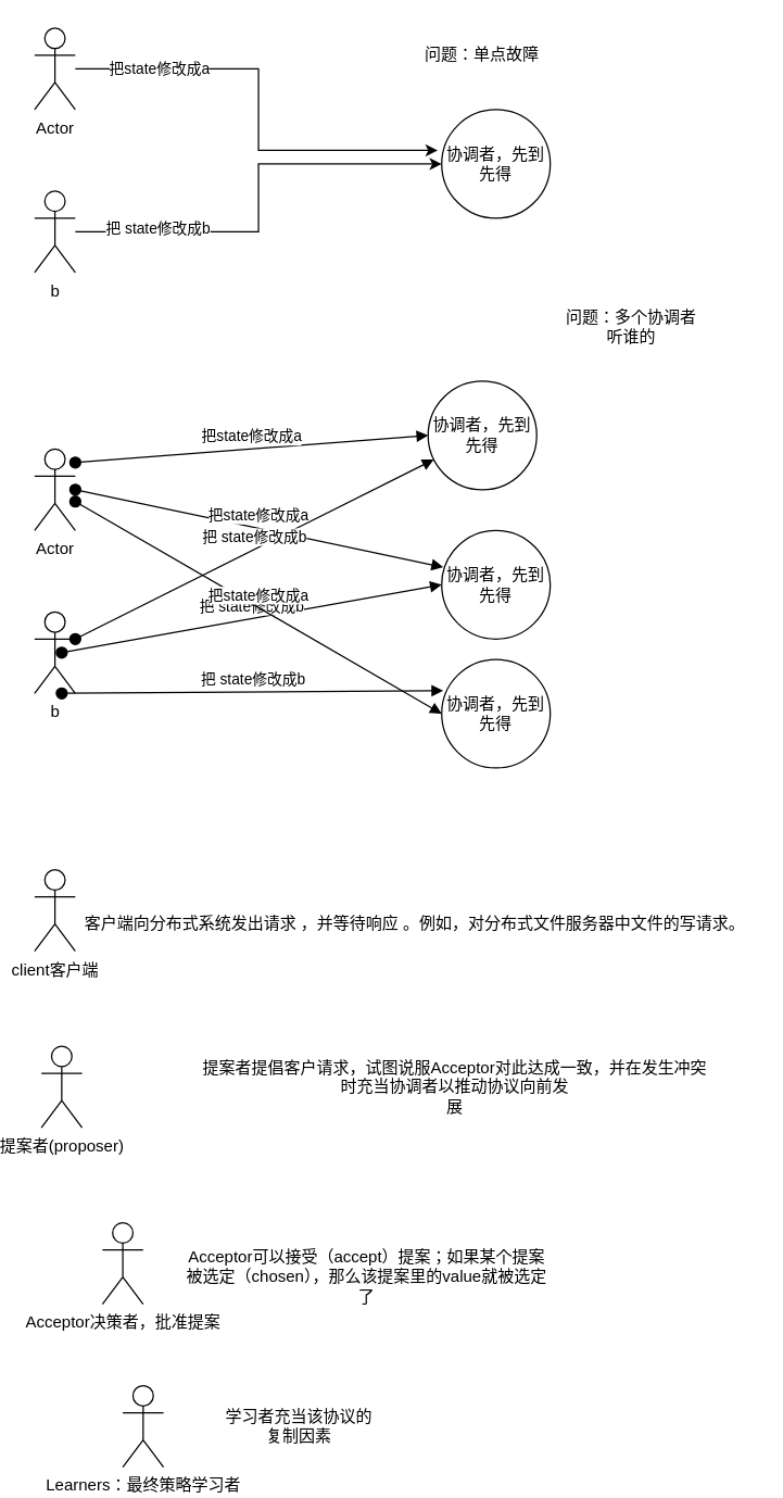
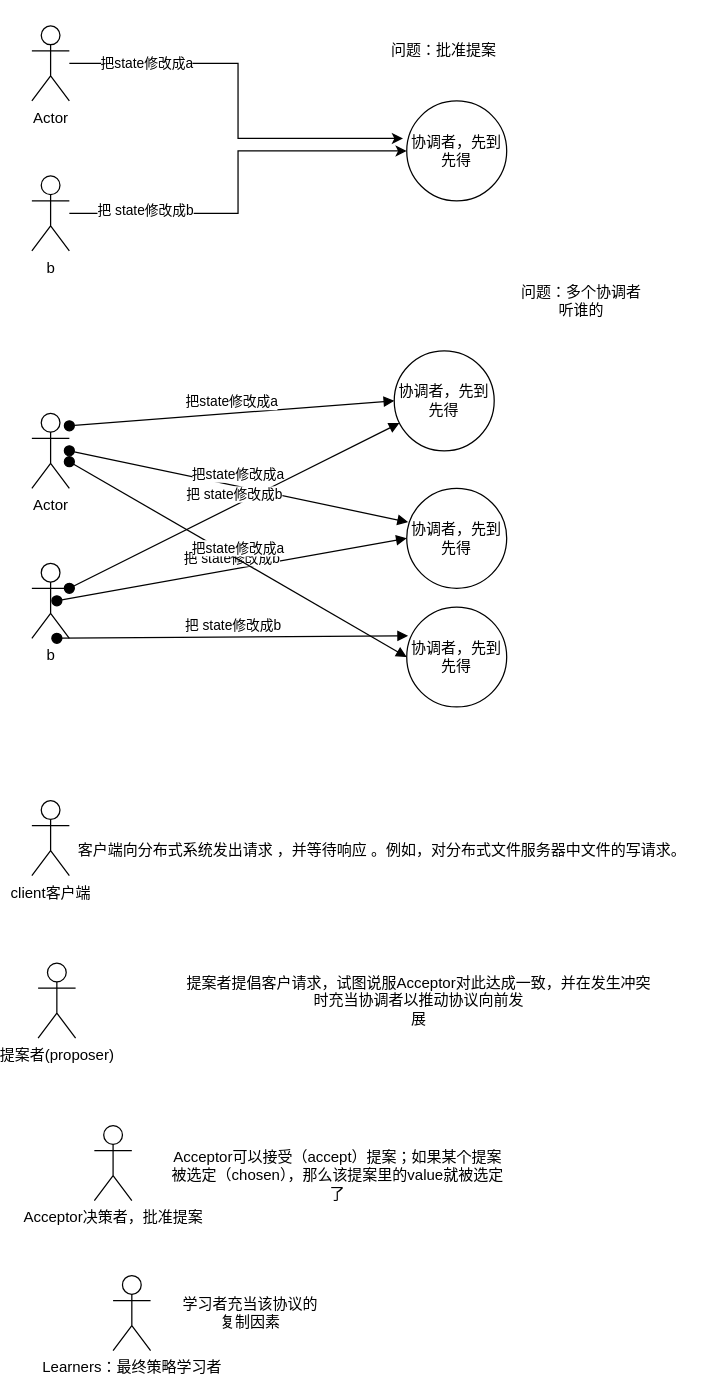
- <mxCell id="12" value="问题：单点故障" style="text;html=1;strokeColor=none;fillColor=none;align=center;verticalAlign=middle;whiteSpace=wrap;rounded=0;" vertex="1" parent="1"><mxGeometry x="300" y="30" width="100" height="20" as="geometry" /></mxCell>
+ <mxCell id="12" value="问题：批准提案" style="text;html=1;strokeColor=none;fillColor=none;align=center;verticalAlign=middle;whiteSpace=wrap;rounded=0;" vertex="1" parent="1"><mxGeometry x="300" y="30" width="100" height="20" as="geometry" /></mxCell>
- <mxCell id="29" value="学习者充当该协议的复制因素" style="text;html=1;strokeColor=none;fillColor=none;align=center;verticalAlign=middle;whiteSpace=wrap;rounded=0;" vertex="1" parent="1"><mxGeometry x="160" y="1040" width="110" height="20" as="geometry" /></mxCell>
+ <mxCell id="29" value="学习者充当该协议的复制因素" style="text;html=1;strokeColor=none;fillColor=none;align=center;verticalAlign=middle;whiteSpace=wrap;rounded=0;" vertex="1" parent="1"><mxGeometry x="140" y="1040" width="110" height="20" as="geometry" /></mxCell>
